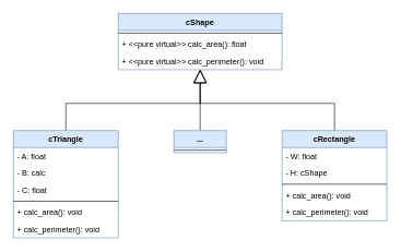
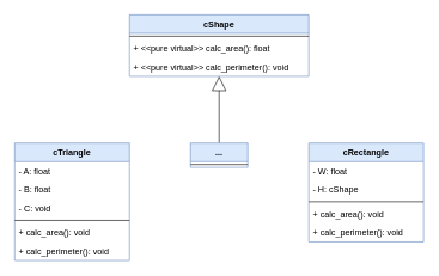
- <mxCell id="6" style="edgeStyle=orthogonalEdgeStyle;rounded=0;orthogonalLoop=1;jettySize=auto;html=1;endSize=18;endArrow=block;endFill=0;" parent="1" source="7" target="2" edge="1"><mxGeometry relative="1" as="geometry" /></mxCell>
- <mxCell id="14" style="edgeStyle=orthogonalEdgeStyle;rounded=0;orthogonalLoop=1;jettySize=auto;html=1;endSize=18;endArrow=block;endFill=0;" parent="1" source="15" target="2" edge="1"><mxGeometry relative="1" as="geometry" /></mxCell>
- <mxCell id="9" value="- B: calc" style="text;strokeColor=none;fillColor=none;align=left;verticalAlign=top;spacingLeft=4;spacingRight=4;overflow=hidden;rotatable=0;points=[[0,0.5],[1,0.5]];portConstraint=eastwest;" parent="7" vertex="1"><mxGeometry y="52" width="160" height="26" as="geometry" /></mxCell>
+ <mxCell id="9" value="- B: float" style="text;strokeColor=none;fillColor=none;align=left;verticalAlign=top;spacingLeft=4;spacingRight=4;overflow=hidden;rotatable=0;points=[[0,0.5],[1,0.5]];portConstraint=eastwest;" parent="7" vertex="1"><mxGeometry y="52" width="160" height="26" as="geometry" /></mxCell>
- <mxCell id="10" value="- C: float" style="text;strokeColor=none;fillColor=none;align=left;verticalAlign=top;spacingLeft=4;spacingRight=4;overflow=hidden;rotatable=0;points=[[0,0.5],[1,0.5]];portConstraint=eastwest;" parent="7" vertex="1"><mxGeometry y="78" width="160" height="26" as="geometry" /></mxCell>
+ <mxCell id="10" value="- C: void" style="text;strokeColor=none;fillColor=none;align=left;verticalAlign=top;spacingLeft=4;spacingRight=4;overflow=hidden;rotatable=0;points=[[0,0.5],[1,0.5]];portConstraint=eastwest;" parent="7" vertex="1"><mxGeometry y="78" width="160" height="26" as="geometry" /></mxCell>
